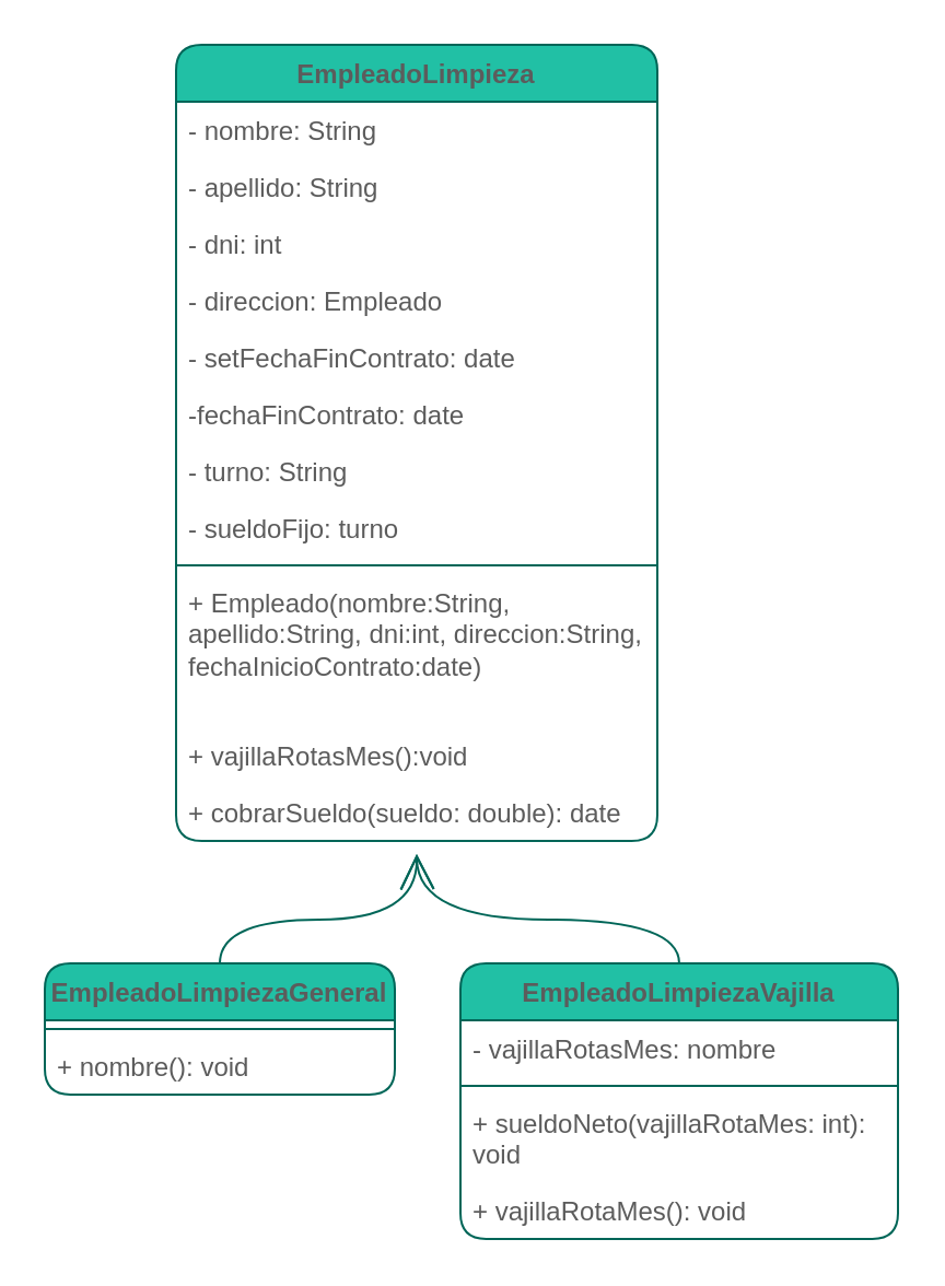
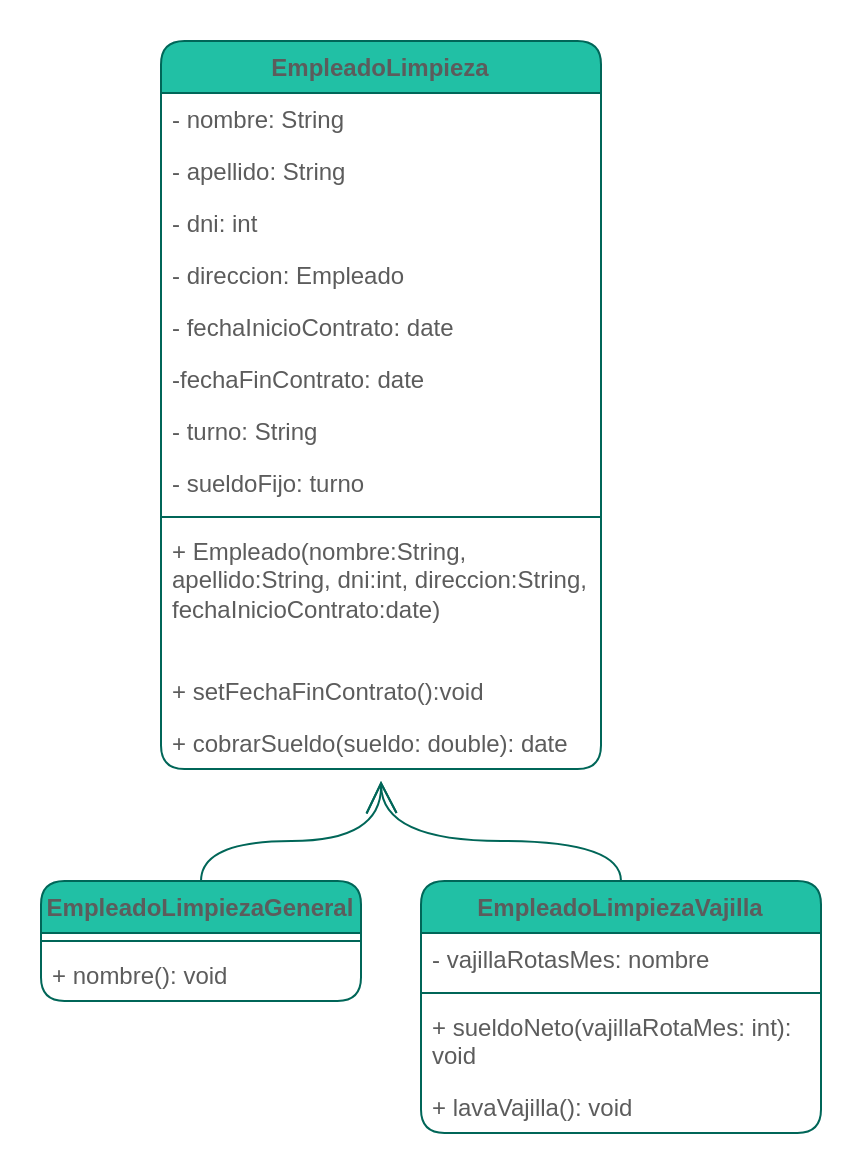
- <mxCell id="7" value="- setFechaFinContrato: date" style="text;strokeColor=none;fillColor=none;align=left;verticalAlign=top;spacingLeft=4;spacingRight=4;overflow=hidden;rotatable=0;points=[[0,0.5],[1,0.5]];portConstraint=eastwest;rounded=1;fontColor=#5C5C5C;" parent="2" vertex="1"><mxGeometry y="130" width="220" height="26" as="geometry" /></mxCell>
+ <mxCell id="7" value="- fechaInicioContrato: date" style="text;strokeColor=none;fillColor=none;align=left;verticalAlign=top;spacingLeft=4;spacingRight=4;overflow=hidden;rotatable=0;points=[[0,0.5],[1,0.5]];portConstraint=eastwest;rounded=1;fontColor=#5C5C5C;" parent="2" vertex="1"><mxGeometry y="130" width="220" height="26" as="geometry" /></mxCell>
- <mxCell id="13" value="+ vajillaRotasMes():void" style="text;strokeColor=none;fillColor=none;align=left;verticalAlign=top;spacingLeft=4;spacingRight=4;overflow=hidden;rotatable=0;points=[[0,0.5],[1,0.5]];portConstraint=eastwest;rounded=1;fontSize=12;fontColor=#5C5C5C;" vertex="1" parent="2"><mxGeometry y="312" width="220" height="26" as="geometry" /></mxCell>
+ <mxCell id="13" value="+ setFechaFinContrato():void" style="text;strokeColor=none;fillColor=none;align=left;verticalAlign=top;spacingLeft=4;spacingRight=4;overflow=hidden;rotatable=0;points=[[0,0.5],[1,0.5]];portConstraint=eastwest;rounded=1;fontSize=12;fontColor=#5C5C5C;" vertex="1" parent="2"><mxGeometry y="312" width="220" height="26" as="geometry" /></mxCell>
- <mxCell id="24" value="+ vajillaRotaMes(): void" style="text;strokeColor=none;fillColor=none;align=left;verticalAlign=top;spacingLeft=4;spacingRight=4;overflow=hidden;rotatable=0;points=[[0,0.5],[1,0.5]];portConstraint=eastwest;rounded=1;fontSize=12;fontColor=#5C5C5C;" vertex="1" parent="20"><mxGeometry y="100" width="200" height="26" as="geometry" /></mxCell>
+ <mxCell id="24" value="+ lavaVajilla(): void" style="text;strokeColor=none;fillColor=none;align=left;verticalAlign=top;spacingLeft=4;spacingRight=4;overflow=hidden;rotatable=0;points=[[0,0.5],[1,0.5]];portConstraint=eastwest;rounded=1;fontSize=12;fontColor=#5C5C5C;" vertex="1" parent="20"><mxGeometry y="100" width="200" height="26" as="geometry" /></mxCell>
